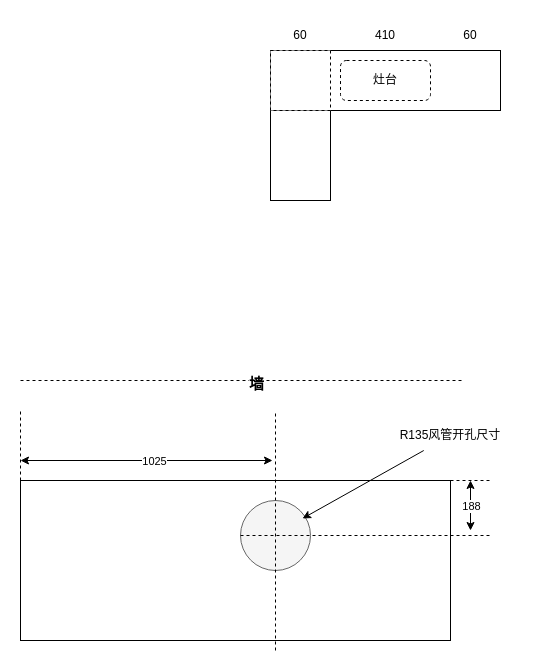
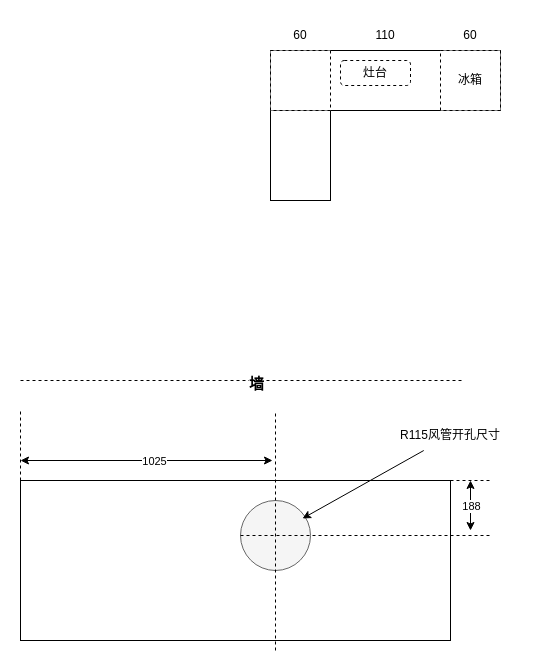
- <mxCell id="8" value="410" style="text;html=1;align=center;verticalAlign=middle;whiteSpace=wrap;rounded=0;" vertex="1" parent="1"><mxGeometry x="330" y="20" width="110" height="30" as="geometry" /></mxCell>
+ <mxCell id="8" value="110" style="text;html=1;align=center;verticalAlign=middle;whiteSpace=wrap;rounded=0;" vertex="1" parent="1"><mxGeometry x="330" y="20" width="110" height="30" as="geometry" /></mxCell>
- <mxCell id="9" value="灶台" style="rounded=1;whiteSpace=wrap;html=1;dashed=1;" vertex="1" parent="1"><mxGeometry x="340" y="60" width="90" height="40" as="geometry" /></mxCell>
+ <mxCell id="9" value="灶台" style="rounded=1;whiteSpace=wrap;html=1;dashed=1;" vertex="1" parent="1"><mxGeometry x="340" y="60" width="70" height="25" as="geometry" /></mxCell>
+ <mxCell id="4" value="冰箱" style="rounded=0;whiteSpace=wrap;html=1;dashed=1;" vertex="1" parent="1"><mxGeometry x="440" y="50" width="60" height="60" as="geometry" /></mxCell>
- <mxCell id="21" value="R135风管开孔尺寸" style="text;html=1;align=center;verticalAlign=middle;whiteSpace=wrap;rounded=0;labelBorderColor=none;" vertex="1" parent="1"><mxGeometry x="380" y="420" width="140" height="30" as="geometry" /></mxCell>
+ <mxCell id="21" value="R115风管开孔尺寸" style="text;html=1;align=center;verticalAlign=middle;whiteSpace=wrap;rounded=0;labelBorderColor=none;" vertex="1" parent="1"><mxGeometry x="380" y="420" width="140" height="30" as="geometry" /></mxCell>
